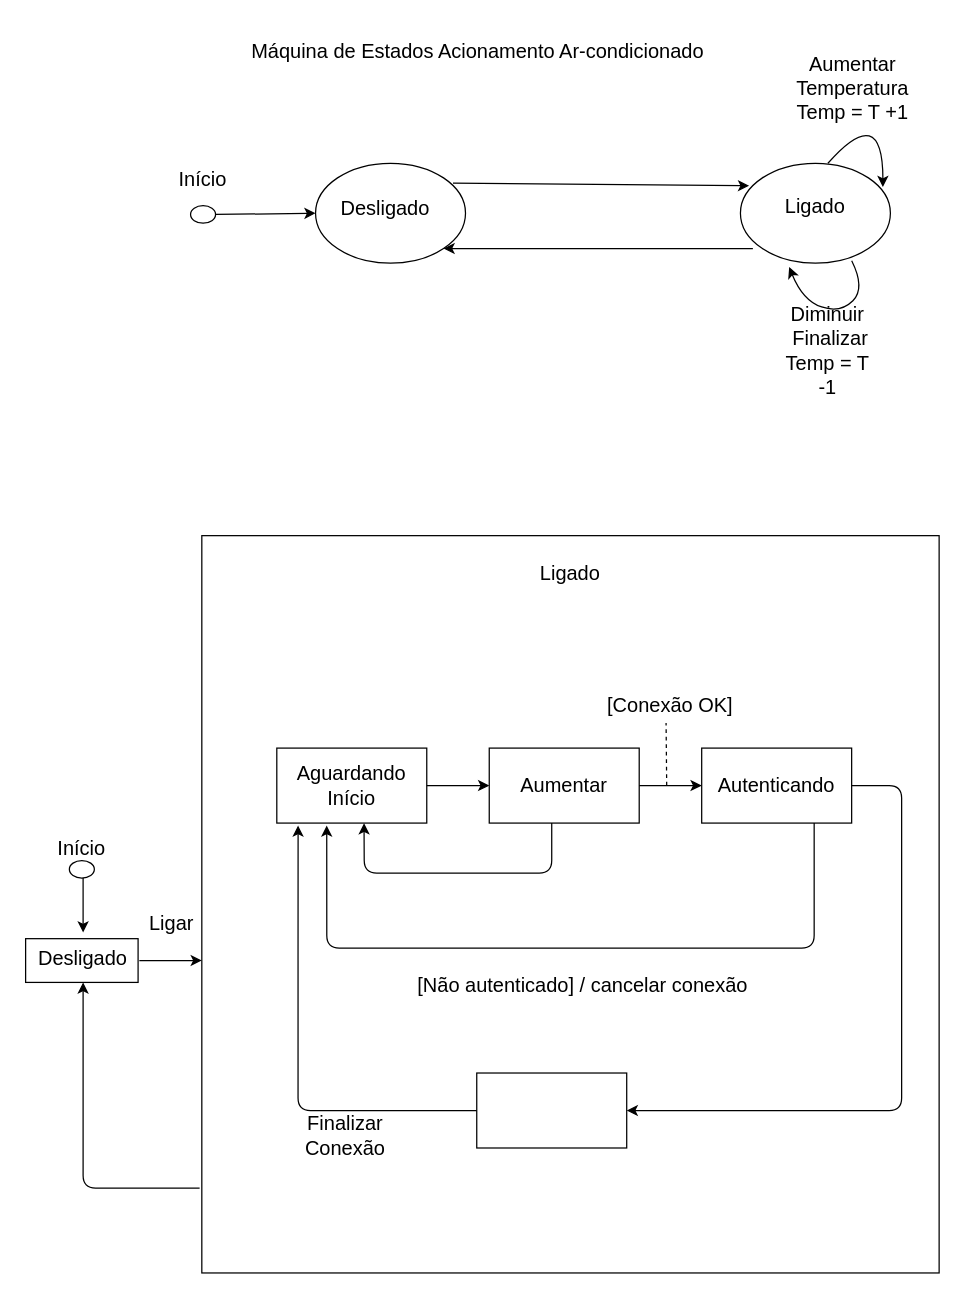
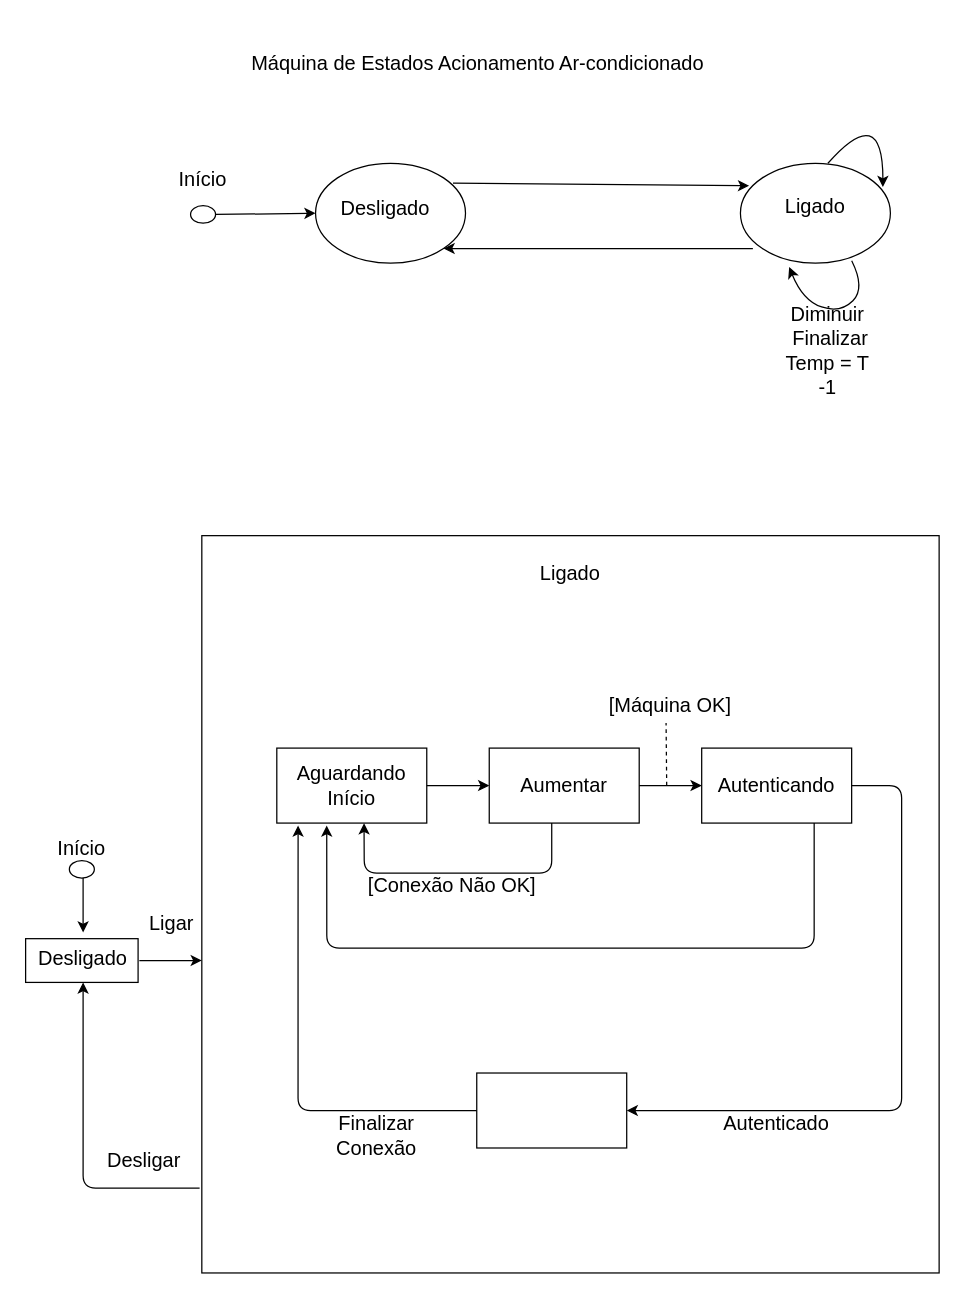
- <mxCell id="15" value="Máquina de Estados Acionamento Ar-condicionado" style="text;html=1;strokeColor=none;fillColor=none;align=center;verticalAlign=middle;whiteSpace=wrap;rounded=0;fontSize=16;" vertex="1" parent="1"><mxGeometry x="182" y="20" width="400" height="40" as="geometry" /></mxCell>
+ <mxCell id="15" value="Máquina de Estados Acionamento Ar-condicionado" style="text;html=1;strokeColor=none;fillColor=none;align=center;verticalAlign=middle;whiteSpace=wrap;rounded=0;fontSize=16;" vertex="1" parent="1"><mxGeometry x="182" y="30" width="400" height="40" as="geometry" /></mxCell>
- <mxCell id="10" value="&lt;div&gt;Aumentar Temperatura&lt;/div&gt;&lt;div&gt;Temp = T +1&lt;br&gt;&lt;/div&gt;" style="text;html=1;strokeColor=none;fillColor=none;align=center;verticalAlign=middle;whiteSpace=wrap;rounded=0;fontSize=16;" vertex="1" parent="1"><mxGeometry x="642" y="50" width="80" height="40" as="geometry" /></mxCell>
- <mxCell id="27" value="[Conexão OK]" style="text;html=1;strokeColor=none;fillColor=none;align=center;verticalAlign=middle;whiteSpace=wrap;rounded=0;fontSize=16;" vertex="1" parent="1"><mxGeometry x="476" y="544" width="120" height="40" as="geometry" /></mxCell>
+ <mxCell id="27" value="[Máquina OK]" style="text;html=1;strokeColor=none;fillColor=none;align=center;verticalAlign=middle;whiteSpace=wrap;rounded=0;fontSize=16;" vertex="1" parent="1"><mxGeometry x="476" y="544" width="120" height="40" as="geometry" /></mxCell>
+ <mxCell id="28" value="[Conexão Não OK]" style="text;html=1;strokeColor=none;fillColor=none;align=center;verticalAlign=middle;whiteSpace=wrap;rounded=0;fontSize=16;" vertex="1" parent="1"><mxGeometry x="291" y="688" width="141" height="40" as="geometry" /></mxCell>
- <mxCell id="31" value="[Não autenticado] / cancelar conexão" style="text;html=1;strokeColor=none;fillColor=none;align=center;verticalAlign=middle;whiteSpace=wrap;rounded=0;fontSize=16;" vertex="1" parent="1"><mxGeometry x="331" y="768" width="270" height="40" as="geometry" /></mxCell>
+ <mxCell id="35" value="Autenticado" style="text;html=1;strokeColor=none;fillColor=none;align=center;verticalAlign=middle;whiteSpace=wrap;rounded=0;fontSize=16;" vertex="1" parent="1"><mxGeometry x="581" y="878" width="80" height="40" as="geometry" /></mxCell>
- <mxCell id="36" value="&lt;div&gt;Finalizar&lt;/div&gt;&lt;div&gt;Conexão&lt;br&gt;&lt;/div&gt;" style="text;html=1;strokeColor=none;fillColor=none;align=center;verticalAlign=middle;whiteSpace=wrap;rounded=0;fontSize=16;" vertex="1" parent="1"><mxGeometry x="236" y="888" width="80" height="40" as="geometry" /></mxCell>
+ <mxCell id="36" value="&lt;div&gt;Finalizar&lt;/div&gt;&lt;div&gt;Conexão&lt;br&gt;&lt;/div&gt;" style="text;html=1;strokeColor=none;fillColor=none;align=center;verticalAlign=middle;whiteSpace=wrap;rounded=0;fontSize=16;" vertex="1" parent="1"><mxGeometry x="261" y="888" width="80" height="40" as="geometry" /></mxCell>
+ <mxCell id="45" value="Desligar" style="text;html=1;strokeColor=none;fillColor=none;align=center;verticalAlign=middle;whiteSpace=wrap;rounded=0;fontSize=16;" vertex="1" parent="1"><mxGeometry x="75" y="908" width="80" height="40" as="geometry" /></mxCell>
